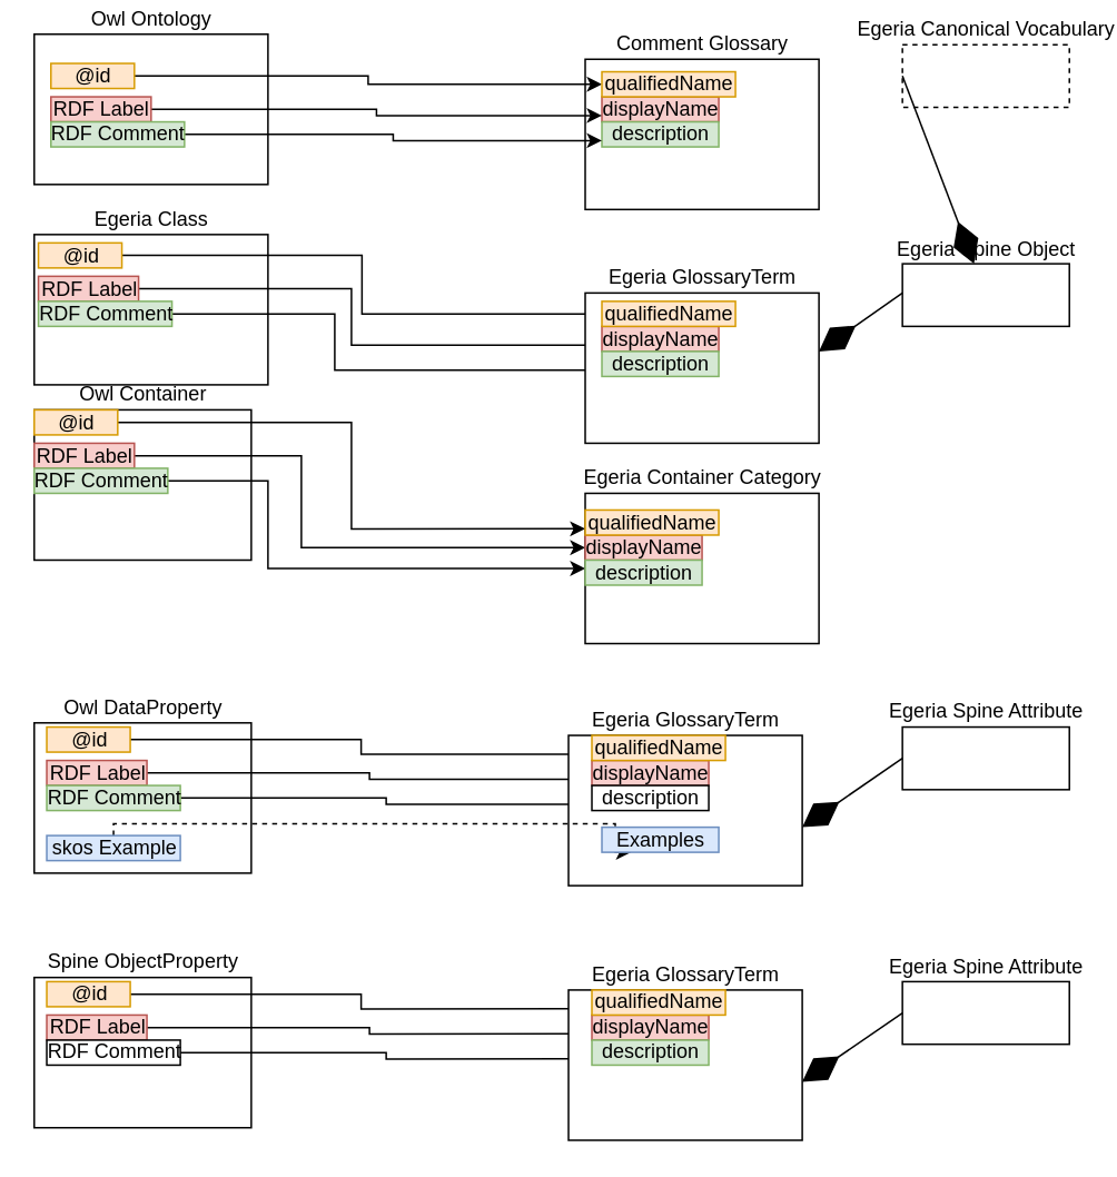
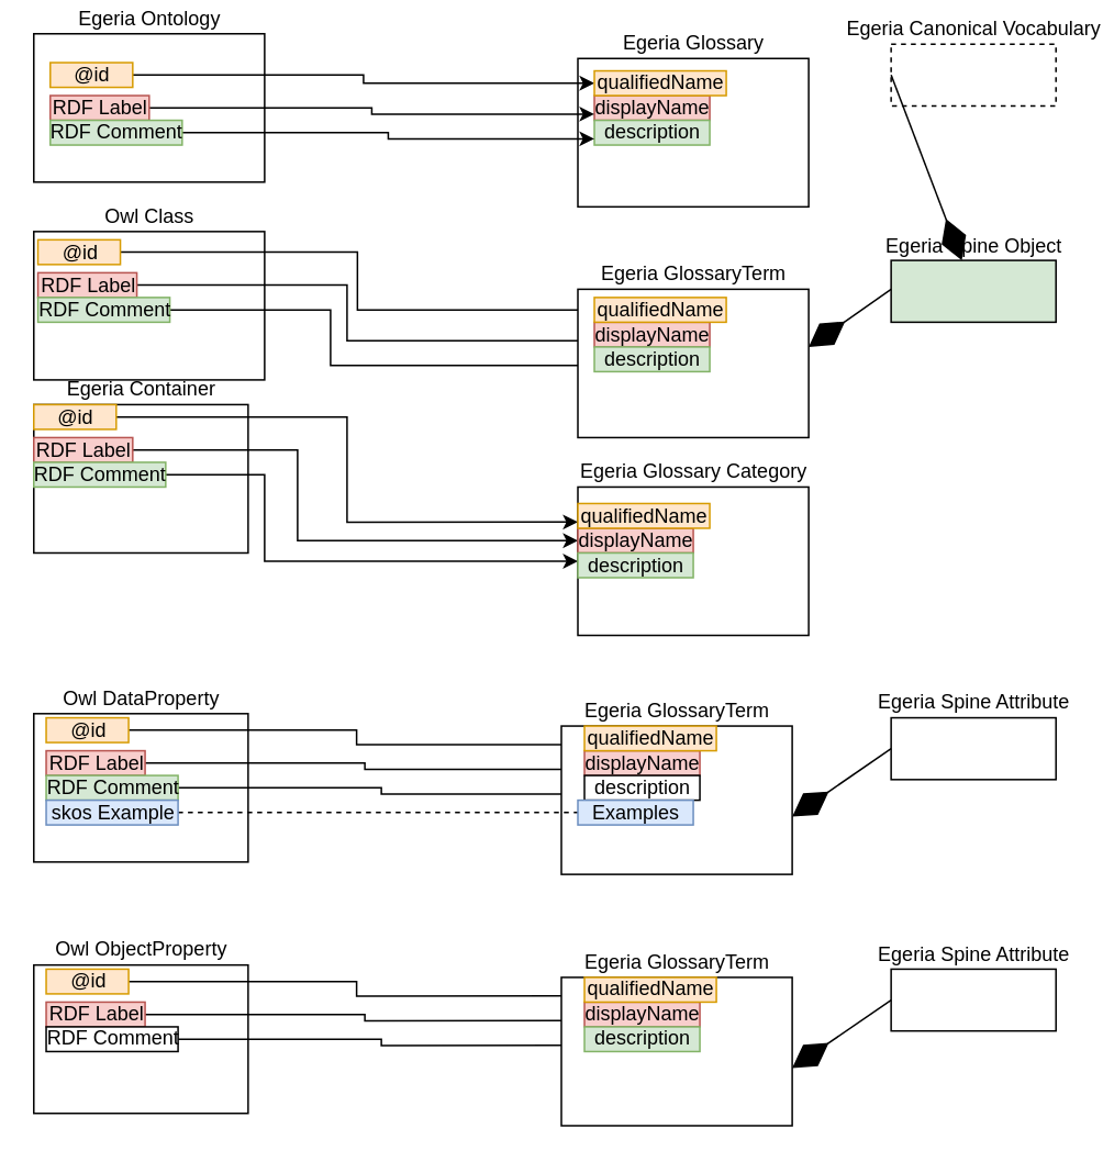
- <mxCell id="5" value="Owl Ontology" style="html=1;labelPosition=center;verticalLabelPosition=top;align=center;verticalAlign=bottom;" parent="1" vertex="1"><mxGeometry x="20" y="20" width="140" height="90" as="geometry" /></mxCell>
+ <mxCell id="5" value="Egeria Ontology" style="html=1;labelPosition=center;verticalLabelPosition=top;align=center;verticalAlign=bottom;" parent="1" vertex="1"><mxGeometry x="20" y="20" width="140" height="90" as="geometry" /></mxCell>
- <mxCell id="10" value="Comment Glossary" style="html=1;labelPosition=center;verticalLabelPosition=top;align=center;verticalAlign=bottom;" parent="1" vertex="1"><mxGeometry x="350" y="35" width="140" height="90" as="geometry" /></mxCell>
+ <mxCell id="10" value="Egeria Glossary" style="html=1;labelPosition=center;verticalLabelPosition=top;align=center;verticalAlign=bottom;" parent="1" vertex="1"><mxGeometry x="350" y="35" width="140" height="90" as="geometry" /></mxCell>
- <mxCell id="2" value="Egeria Class" style="html=1;labelPosition=center;verticalLabelPosition=top;align=center;verticalAlign=bottom;" parent="1" vertex="1"><mxGeometry x="20" y="140" width="140" height="90" as="geometry" /></mxCell>
+ <mxCell id="2" value="Owl Class" style="html=1;labelPosition=center;verticalLabelPosition=top;align=center;verticalAlign=bottom;" parent="1" vertex="1"><mxGeometry x="20" y="140" width="140" height="90" as="geometry" /></mxCell>
- <mxCell id="48" value="Egeria Spine Object" style="html=1;labelPosition=center;verticalLabelPosition=top;align=center;verticalAlign=bottom;" parent="1" vertex="1"><mxGeometry x="540" y="157.5" width="100" height="37.5" as="geometry" /></mxCell>
+ <mxCell id="48" value="Egeria Spine Object" style="html=1;labelPosition=center;verticalLabelPosition=top;align=center;verticalAlign=bottom;fillColor=#d5e8d4;" parent="1" vertex="1"><mxGeometry x="540" y="157.5" width="100" height="37.5" as="geometry" /></mxCell>
- <mxCell id="3" value="Owl Container" style="html=1;labelPosition=center;verticalLabelPosition=top;align=center;verticalAlign=bottom;" parent="1" vertex="1"><mxGeometry x="20" y="245" width="130" height="90" as="geometry" /></mxCell>
+ <mxCell id="3" value="Egeria Container" style="html=1;labelPosition=center;verticalLabelPosition=top;align=center;verticalAlign=bottom;" parent="1" vertex="1"><mxGeometry x="20" y="245" width="130" height="90" as="geometry" /></mxCell>
- <mxCell id="36" value="Egeria Container Category" style="html=1;labelPosition=center;verticalLabelPosition=top;align=center;verticalAlign=bottom;" parent="1" vertex="1"><mxGeometry x="350" y="295" width="140" height="90" as="geometry" /></mxCell>
+ <mxCell id="36" value="Egeria Glossary Category" style="html=1;labelPosition=center;verticalLabelPosition=top;align=center;verticalAlign=bottom;" parent="1" vertex="1"><mxGeometry x="350" y="295" width="140" height="90" as="geometry" /></mxCell>
- <mxCell id="67" value="Examples" style="html=1;fillColor=#dae8fc;strokeColor=#6c8ebf;" parent="1" vertex="1"><mxGeometry x="360" y="495" width="70" height="15" as="geometry" /></mxCell>
+ <mxCell id="67" value="Examples" style="html=1;fillColor=#dae8fc;strokeColor=#6c8ebf;" parent="1" vertex="1"><mxGeometry x="350" y="485" width="70" height="15" as="geometry" /></mxCell>
- <mxCell id="66" value="skos Example" style="html=1;fillColor=#dae8fc;strokeColor=#6c8ebf;" parent="1" vertex="1"><mxGeometry x="27.5" y="500" width="80" height="15" as="geometry" /></mxCell>
+ <mxCell id="66" value="skos Example" style="html=1;fillColor=#dae8fc;strokeColor=#6c8ebf;" parent="1" vertex="1"><mxGeometry x="27.5" y="485" width="80" height="15" as="geometry" /></mxCell>
- <mxCell id="52" value="Spine ObjectProperty" style="html=1;labelPosition=center;verticalLabelPosition=top;align=center;verticalAlign=bottom;" parent="1" vertex="1"><mxGeometry x="20" y="585" width="130" height="90" as="geometry" /></mxCell>
+ <mxCell id="52" value="Owl ObjectProperty" style="html=1;labelPosition=center;verticalLabelPosition=top;align=center;verticalAlign=bottom;" parent="1" vertex="1"><mxGeometry x="20" y="585" width="130" height="90" as="geometry" /></mxCell>
